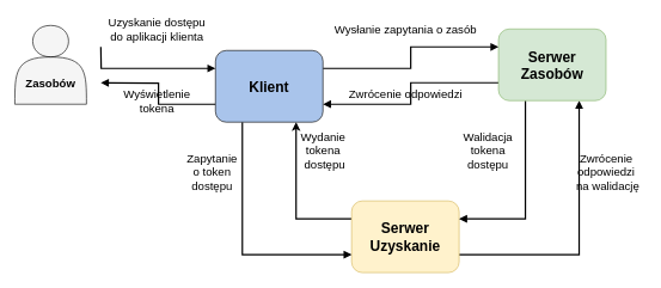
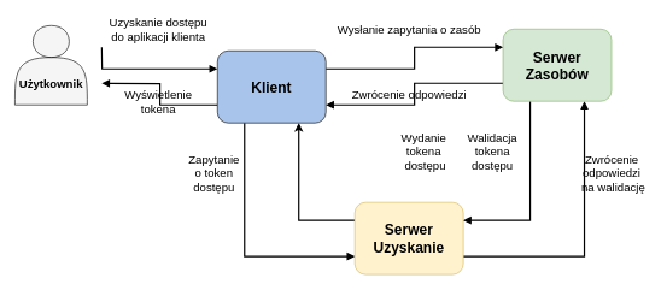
- <mxCell id="13" value="&lt;br&gt;&lt;br&gt;&lt;font style=&quot;font-size: 16px&quot; color=&quot;#000000&quot;&gt;&lt;b&gt;Zasobów&lt;/b&gt;&lt;/font&gt;" style="shape=actor;whiteSpace=wrap;html=1;shadow=0;labelBackgroundColor=none;fontSize=20;fillColor=#f5f5f5;fontColor=#333333;strokeColor=#000000;" vertex="1" parent="1"><mxGeometry x="20" y="35" width="100" height="110" as="geometry" /></mxCell>
+ <mxCell id="13" value="&lt;br&gt;&lt;br&gt;&lt;font style=&quot;font-size: 16px&quot; color=&quot;#000000&quot;&gt;&lt;b&gt;Użytkownik&lt;/b&gt;&lt;/font&gt;" style="shape=actor;whiteSpace=wrap;html=1;shadow=0;labelBackgroundColor=none;fontSize=20;fillColor=#f5f5f5;fontColor=#333333;strokeColor=#000000;" vertex="1" parent="1"><mxGeometry x="20" y="35" width="100" height="110" as="geometry" /></mxCell>
- <mxCell id="18" value="Wydanie &lt;br&gt;tokena&lt;br&gt;&amp;nbsp;dostępu" style="text;html=1;align=center;verticalAlign=middle;resizable=0;points=[];autosize=1;strokeColor=none;fillColor=none;fontSize=16;fontColor=#000000;" vertex="1" parent="1"><mxGeometry x="410" y="180" width="80" height="60" as="geometry" /></mxCell>
+ <mxCell id="18" value="Wydanie &lt;br&gt;tokena&lt;br&gt;&amp;nbsp;dostępu" style="text;html=1;align=center;verticalAlign=middle;resizable=0;points=[];autosize=1;strokeColor=none;fillColor=none;fontSize=16;fontColor=#000000;" vertex="1" parent="1"><mxGeometry x="545" y="180" width="80" height="60" as="geometry" /></mxCell>
